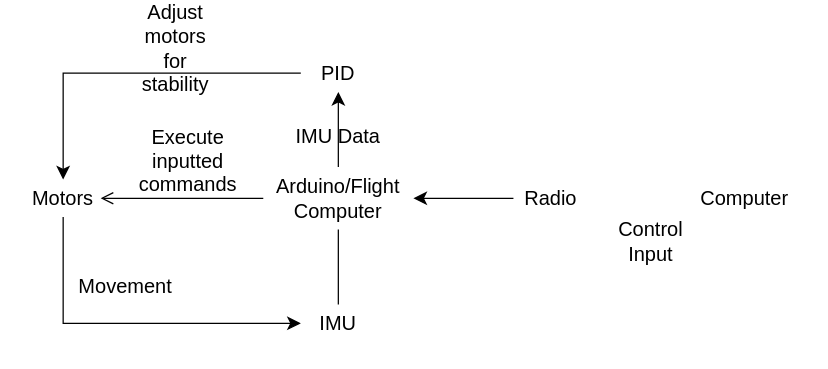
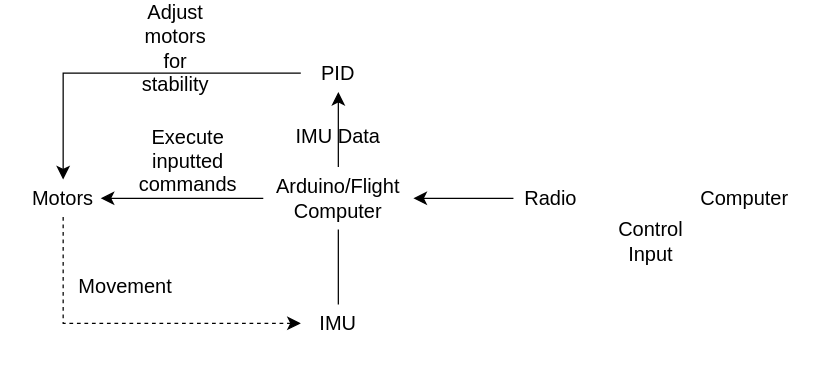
- <mxCell id="2" style="edgeStyle=none;curved=1;rounded=0;orthogonalLoop=1;jettySize=auto;html=1;entryX=1;entryY=0.5;entryDx=0;entryDy=0;fontSize=12;startSize=8;endSize=8;endArrow=open;" edge="1" parent="1" source="4" target="6"><mxGeometry relative="1" as="geometry" /></mxCell>
+ <mxCell id="2" style="edgeStyle=none;curved=1;rounded=0;orthogonalLoop=1;jettySize=auto;html=1;entryX=1;entryY=0.5;entryDx=0;entryDy=0;fontSize=12;startSize=8;endSize=8;" edge="1" parent="1" source="4" target="6"><mxGeometry relative="1" as="geometry" /></mxCell>
- <mxCell id="5" style="edgeStyle=orthogonalEdgeStyle;rounded=0;orthogonalLoop=1;jettySize=auto;html=1;entryX=0;entryY=0.5;entryDx=0;entryDy=0;fontSize=12;startSize=8;endSize=8;exitX=0.5;exitY=1;exitDx=0;exitDy=0;" edge="1" parent="1" source="6" target="8"><mxGeometry relative="1" as="geometry" /></mxCell>
+ <mxCell id="5" style="edgeStyle=orthogonalEdgeStyle;rounded=0;orthogonalLoop=1;jettySize=auto;html=1;entryX=0;entryY=0.5;entryDx=0;entryDy=0;fontSize=12;startSize=8;endSize=8;exitX=0.5;exitY=1;exitDx=0;exitDy=0;dashed=1;" edge="1" parent="1" source="6" target="8"><mxGeometry relative="1" as="geometry" /></mxCell>
